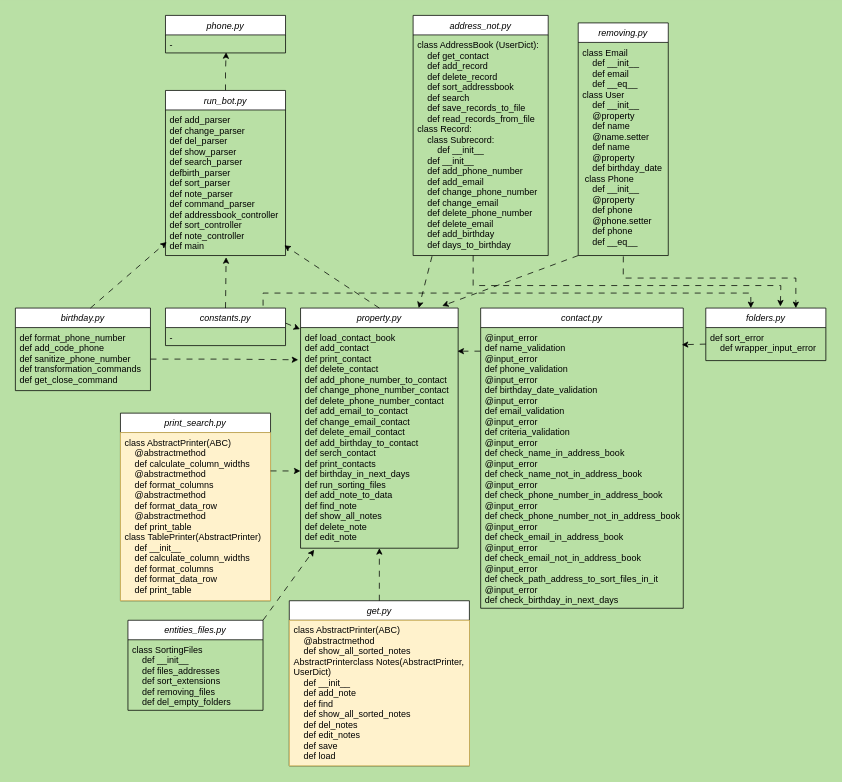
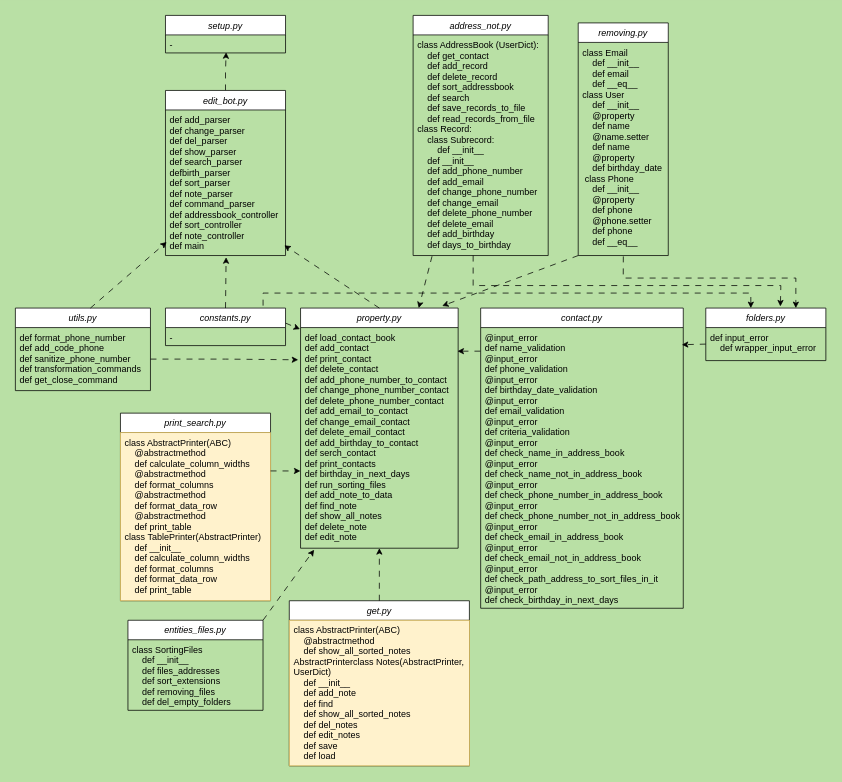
- <mxCell id="21" value="phone.py" style="swimlane;fontStyle=2;align=center;verticalAlign=top;childLayout=stackLayout;horizontal=1;startSize=26;horizontalStack=0;resizeParent=1;resizeLast=0;collapsible=1;marginBottom=0;rounded=0;shadow=0;strokeWidth=1;" parent="1" vertex="1"><mxGeometry x="220" y="20" width="160" height="50" as="geometry"><mxRectangle x="230" y="140" width="160" height="26" as="alternateBounds" /></mxGeometry></mxCell>
+ <mxCell id="21" value="setup.py" style="swimlane;fontStyle=2;align=center;verticalAlign=top;childLayout=stackLayout;horizontal=1;startSize=26;horizontalStack=0;resizeParent=1;resizeLast=0;collapsible=1;marginBottom=0;rounded=0;shadow=0;strokeWidth=1;" parent="1" vertex="1"><mxGeometry x="220" y="20" width="160" height="50" as="geometry"><mxRectangle x="230" y="140" width="160" height="26" as="alternateBounds" /></mxGeometry></mxCell>
- <mxCell id="3" value="run_bot.py" style="swimlane;fontStyle=2;align=center;verticalAlign=top;childLayout=stackLayout;horizontal=1;startSize=26;horizontalStack=0;resizeParent=1;resizeLast=0;collapsible=1;marginBottom=0;rounded=0;shadow=0;strokeWidth=1;" parent="1" vertex="1"><mxGeometry x="220" y="120" width="160" height="220" as="geometry"><mxRectangle x="230" y="140" width="160" height="26" as="alternateBounds" /></mxGeometry></mxCell>
+ <mxCell id="3" value="edit_bot.py" style="swimlane;fontStyle=2;align=center;verticalAlign=top;childLayout=stackLayout;horizontal=1;startSize=26;horizontalStack=0;resizeParent=1;resizeLast=0;collapsible=1;marginBottom=0;rounded=0;shadow=0;strokeWidth=1;" parent="1" vertex="1"><mxGeometry x="220" y="120" width="160" height="220" as="geometry"><mxRectangle x="230" y="140" width="160" height="26" as="alternateBounds" /></mxGeometry></mxCell>
- <mxCell id="17" value="birthday.py" style="swimlane;fontStyle=2;align=center;verticalAlign=top;childLayout=stackLayout;horizontal=1;startSize=26;horizontalStack=0;resizeParent=1;resizeLast=0;collapsible=1;marginBottom=0;rounded=0;shadow=0;strokeWidth=1;" parent="1" vertex="1"><mxGeometry y="410" width="180" height="110" as="geometry" x="20"><mxRectangle x="230" y="140" width="160" height="26" as="alternateBounds" /></mxGeometry></mxCell>
+ <mxCell id="17" value="utils.py" style="swimlane;fontStyle=2;align=center;verticalAlign=top;childLayout=stackLayout;horizontal=1;startSize=26;horizontalStack=0;resizeParent=1;resizeLast=0;collapsible=1;marginBottom=0;rounded=0;shadow=0;strokeWidth=1;" parent="1" vertex="1"><mxGeometry y="410" width="180" height="110" as="geometry" x="20"><mxRectangle x="230" y="140" width="160" height="26" as="alternateBounds" /></mxGeometry></mxCell>
- <mxCell id="24" value="def sort_error&#10;    def wrapper_input_error" style="text;align=left;verticalAlign=top;spacingLeft=4;spacingRight=4;overflow=hidden;rotatable=0;points=[[0,0.5],[1,0.5]];portConstraint=eastwest;" parent="23" vertex="1"><mxGeometry y="26" width="160" height="44" as="geometry" /></mxCell>
+ <mxCell id="24" value="def input_error&#10;    def wrapper_input_error" style="text;align=left;verticalAlign=top;spacingLeft=4;spacingRight=4;overflow=hidden;rotatable=0;points=[[0,0.5],[1,0.5]];portConstraint=eastwest;" parent="23" vertex="1"><mxGeometry y="26" width="160" height="44" as="geometry" /></mxCell>
